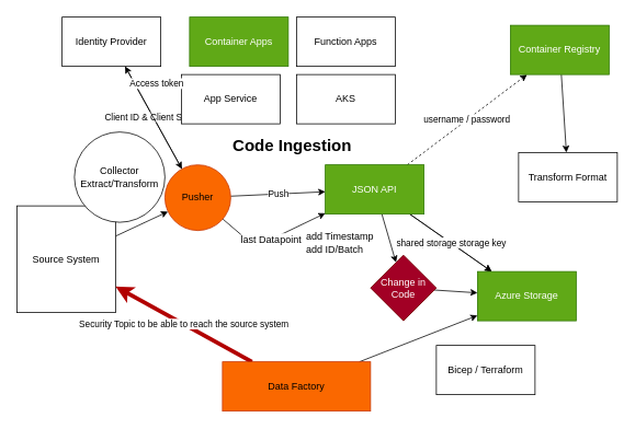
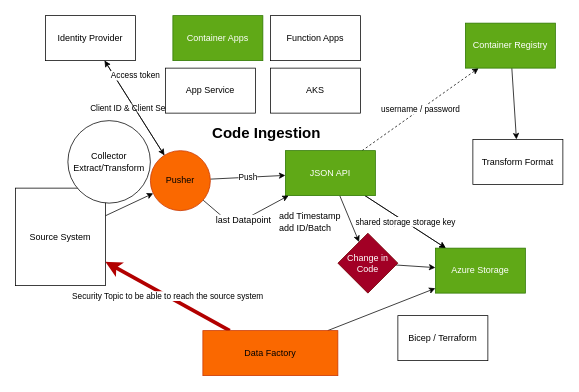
- <mxCell id="29" value="Identity Provider" style="rounded=0;whiteSpace=wrap;html=1;" parent="1" vertex="1"><mxGeometry x="75" y="20" width="120" height="60" as="geometry" /></mxCell>
+ <mxCell id="29" value="Identity Provider" style="rounded=0;whiteSpace=wrap;html=1;" parent="1" vertex="1"><mxGeometry x="60" y="20" width="120" height="60" as="geometry" /></mxCell>
- <mxCell id="8" value="JSON API" style="rounded=0;whiteSpace=wrap;html=1;fillColor=#60a917;fontColor=#ffffff;strokeColor=#2D7600;" parent="1" vertex="1"><mxGeometry x="395" y="200" width="120" height="60" as="geometry" /></mxCell>
+ <mxCell id="8" value="JSON API" style="rounded=0;whiteSpace=wrap;html=1;fillColor=#60a917;fontColor=#ffffff;strokeColor=#2D7600;" parent="1" vertex="1"><mxGeometry x="380" y="200" width="120" height="60" as="geometry" /></mxCell>
